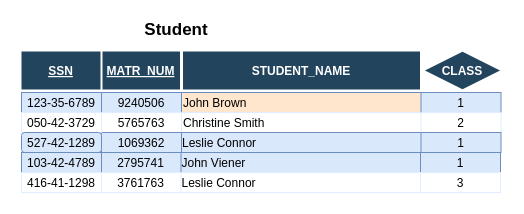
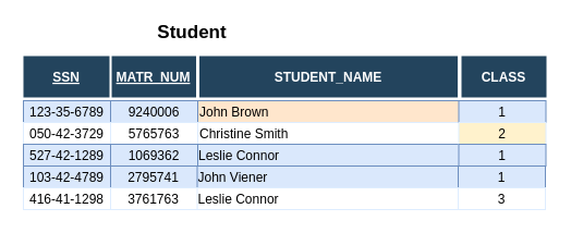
- <mxCell id="9" value="CLASS" style="rhombus;fillColor=#23445D;strokeColor=#FFFFFF;strokeWidth=2;fontColor=#FFFFFF;fontStyle=1;" parent="1" vertex="1"><mxGeometry x="422" y="50" width="80.0" height="40.0" as="geometry" /></mxCell>
+ <mxCell id="9" value="CLASS" style="fillColor=#23445D;strokeColor=#FFFFFF;strokeWidth=2;fontColor=#FFFFFF;fontStyle=1" parent="1" vertex="1"><mxGeometry x="422" y="50" width="80.0" height="40.0" as="geometry" /></mxCell>
- <mxCell id="10" value="9240506" style="strokeColor=#6c8ebf;fillColor=#dae8fc;" parent="1" vertex="1"><mxGeometry x="101" y="92" width="80.0" height="20" as="geometry" /></mxCell>
+ <mxCell id="10" value="9240006" style="strokeColor=#6c8ebf;fillColor=#dae8fc;" parent="1" vertex="1"><mxGeometry x="101" y="92" width="80.0" height="20" as="geometry" /></mxCell>
- <mxCell id="7" value="2" style="strokeColor=#DEEDFF" parent="1" vertex="1"><mxGeometry x="420.5" y="112" width="80.0" height="20" as="geometry" /></mxCell>
+ <mxCell id="7" value="2" style="strokeColor=#DEEDFF;fillColor=#fff2cc;" parent="1" vertex="1"><mxGeometry x="420.5" y="112" width="80.0" height="20" as="geometry" /></mxCell>
- <mxCell id="23" value="527-42-1289" style="strokeColor=#6c8ebf;fillColor=#dae8fc;rounded=1;" parent="1" vertex="1"><mxGeometry x="21" y="132" width="80.0" height="20" as="geometry" /></mxCell>
+ <mxCell id="23" value="527-42-1289" style="strokeColor=#6c8ebf;fillColor=#dae8fc;" parent="1" vertex="1"><mxGeometry x="21" y="132" width="80.0" height="20" as="geometry" /></mxCell>
